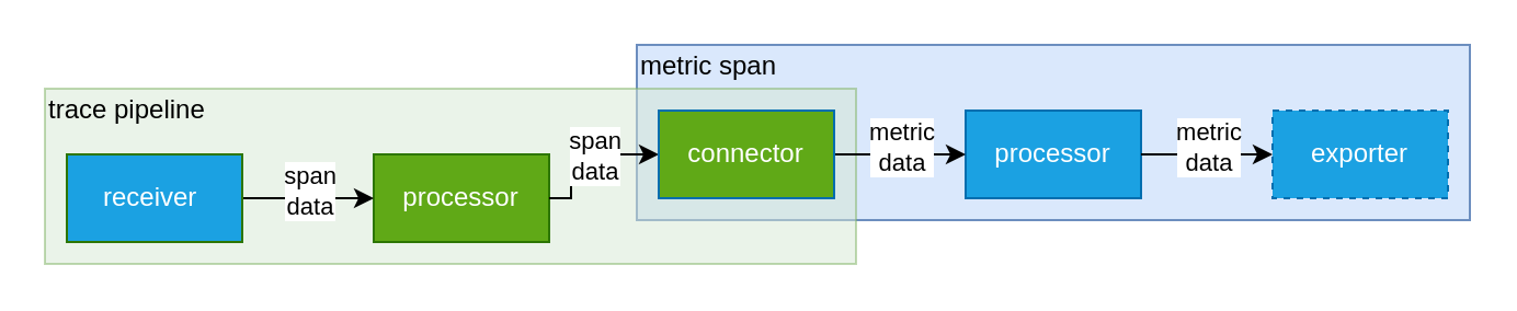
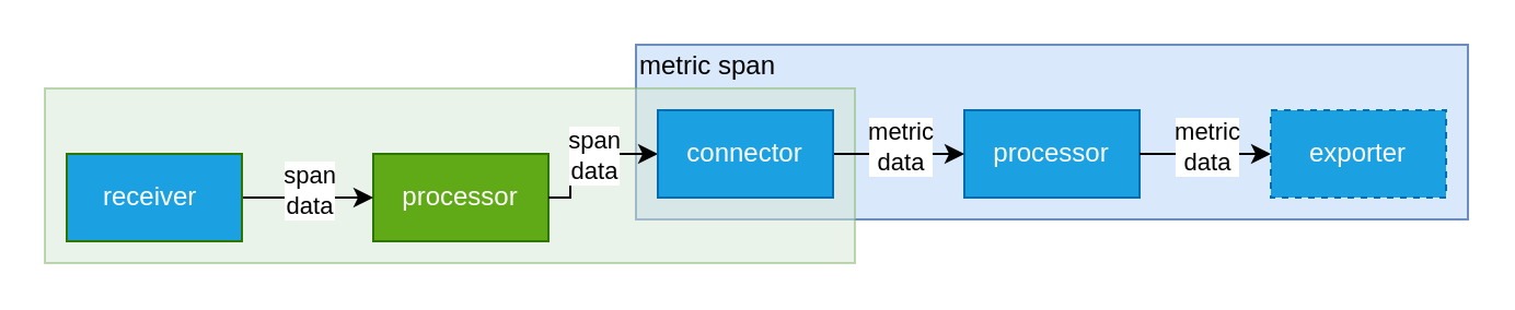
- <mxCell id="17" value="trace pipeline" style="text;html=1;strokeColor=none;fillColor=none;align=left;verticalAlign=middle;whiteSpace=wrap;rounded=0;" vertex="1" parent="1"><mxGeometry x="20" y="40" width="100" height="20" as="geometry" /></mxCell>
- <mxCell id="14" value="connector" style="rounded=0;whiteSpace=wrap;html=1;fillColor=#60a917;fontColor=#ffffff;strokeColor=#006EAF;" vertex="1" parent="1"><mxGeometry x="300" y="50" width="80" height="40" as="geometry" /></mxCell>
+ <mxCell id="14" value="connector" style="rounded=0;whiteSpace=wrap;html=1;fillColor=#1ba1e2;fontColor=#ffffff;strokeColor=#006EAF;" vertex="1" parent="1"><mxGeometry x="300" y="50" width="80" height="40" as="geometry" /></mxCell>
